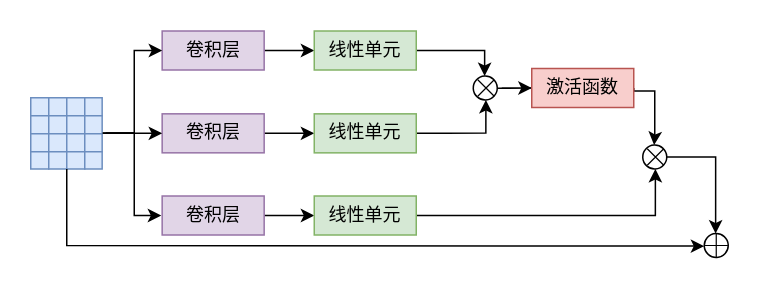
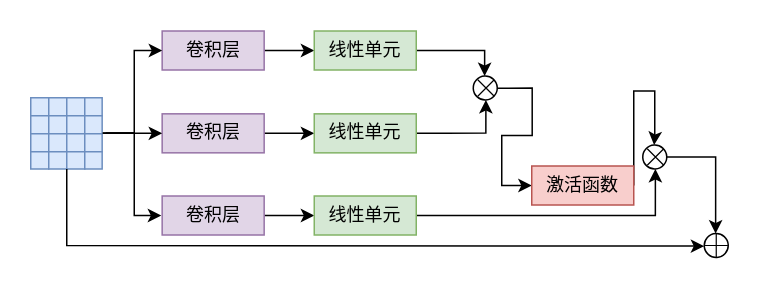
- <mxCell id="42" value="激活函数" style="rounded=0;whiteSpace=wrap;html=1;fontFamily=宋体;fontSource=https%3A%2F%2Ffonts.googleapis.com%2Fcss%3Ffamily%3D%25E5%25AE%258B%25E4%25BD%2593;fillColor=#f8cecc;strokeColor=#b85450;" vertex="1" parent="1"><mxGeometry x="354" y="45" width="68" height="26" as="geometry" /></mxCell>
+ <mxCell id="42" value="激活函数" style="rounded=0;whiteSpace=wrap;html=1;fontFamily=宋体;fontSource=https%3A%2F%2Ffonts.googleapis.com%2Fcss%3Ffamily%3D%25E5%25AE%258B%25E4%25BD%2593;fillColor=#f8cecc;strokeColor=#b85450;" vertex="1" parent="1"><mxGeometry x="354" y="110" width="68" height="26" as="geometry" /></mxCell>
